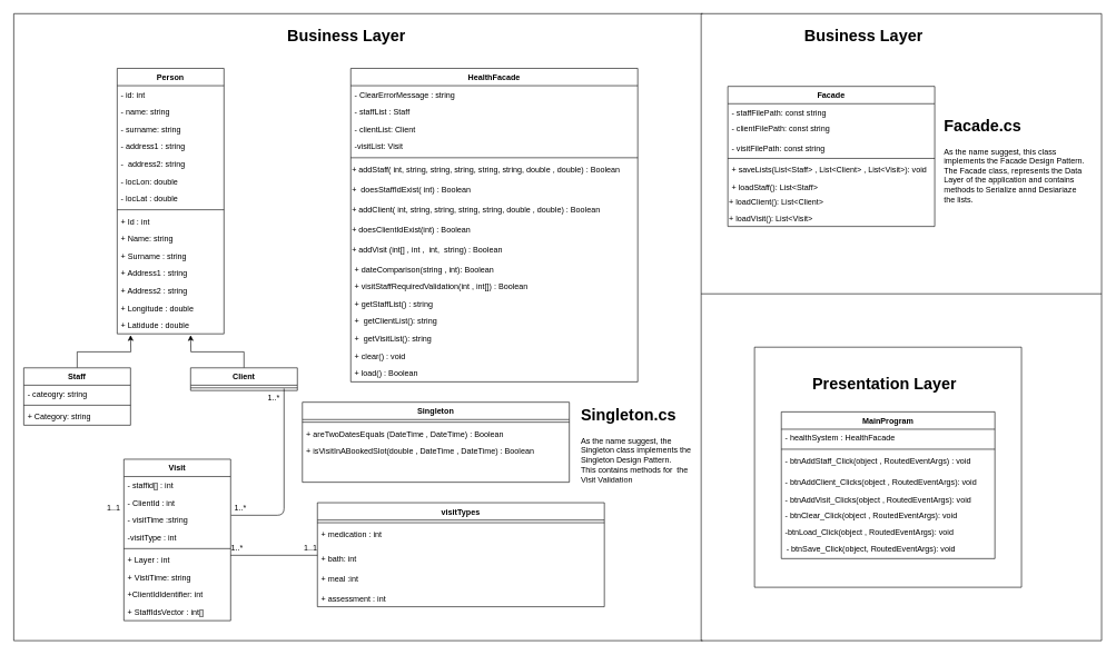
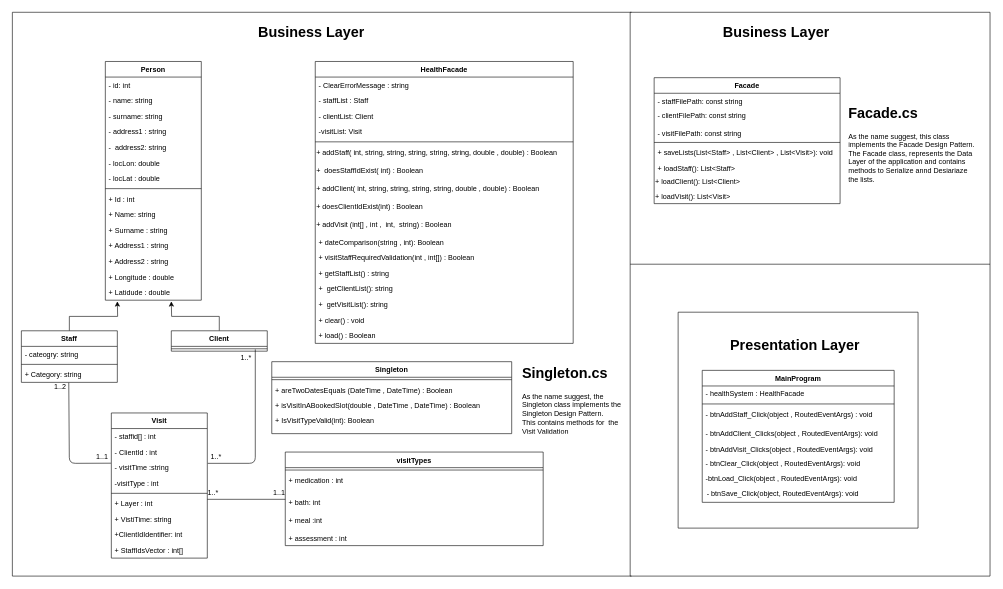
+ <mxCell id="76" value="1..2" style="text;html=1;strokeColor=none;fillColor=none;align=center;verticalAlign=middle;whiteSpace=wrap;rounded=0;" vertex="1" parent="1"><mxGeometry x="85" y="637" width="30" height="15" as="geometry" /></mxCell>
+ <mxCell id="58" value="+ IsVisitTypeValid(int): Boolean" style="text;strokeColor=none;fillColor=none;align=left;verticalAlign=top;spacingLeft=4;spacingRight=4;overflow=hidden;rotatable=0;points=[[0,0.5],[1,0.5]];portConstraint=eastwest;" vertex="1" parent="1"><mxGeometry x="452.5" y="686.5" width="210" height="26" as="geometry" /></mxCell>
+ <mxCell id="74" value="" style="endArrow=none;html=1;exitX=-0.004;exitY=0.221;exitDx=0;exitDy=0;exitPerimeter=0;entryX=0.494;entryY=1.023;entryDx=0;entryDy=0;entryPerimeter=0;" edge="1" parent="1" source="42" target="53"><mxGeometry width="50" height="50" relative="1" as="geometry"><mxPoint x="85" y="692" as="sourcePoint" /><mxPoint x="115" y="642" as="targetPoint" /><Array as="points"><mxPoint x="115" y="772" /></Array></mxGeometry></mxCell>
